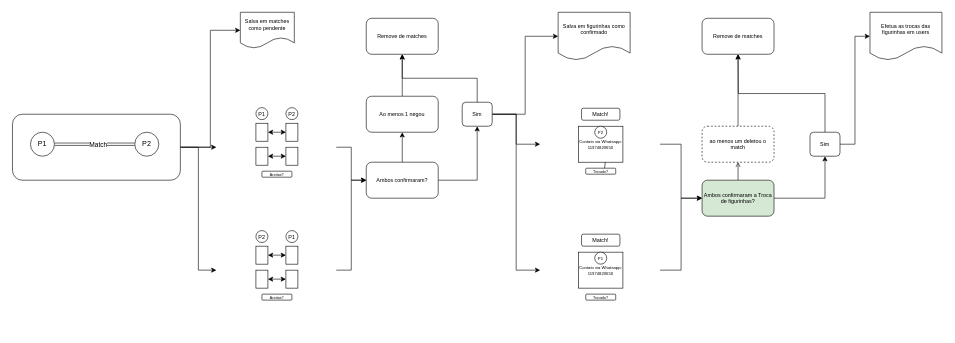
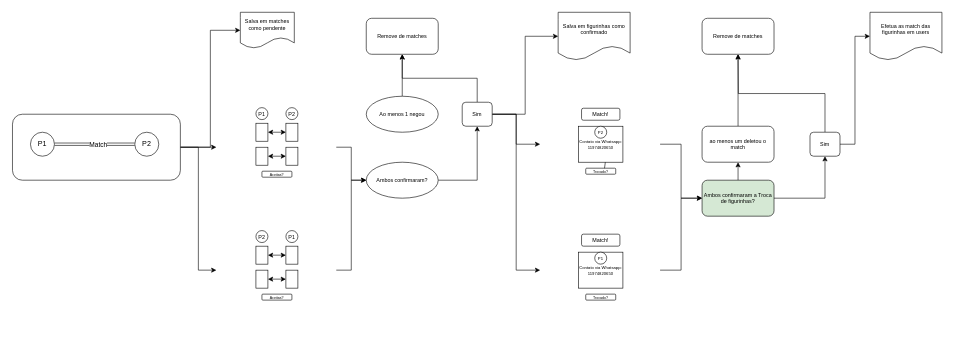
- <mxCell id="66" value="Efetua as trocas das figurinhas em users" style="shape=document;whiteSpace=wrap;html=1;boundedLbl=1;fontSize=9;" vertex="1" parent="1"><mxGeometry x="1450" y="20" width="120" height="80" as="geometry" /></mxCell>
+ <mxCell id="66" value="Efetua as match das figurinhas em users" style="shape=document;whiteSpace=wrap;html=1;boundedLbl=1;fontSize=9;" vertex="1" parent="1"><mxGeometry x="1450" y="20" width="120" height="80" as="geometry" /></mxCell>
- <mxCell id="39" value="Ao menos 1 negou" style="rounded=1;whiteSpace=wrap;html=1;fontSize=9;" vertex="1" parent="1"><mxGeometry x="610" y="160" width="120" height="60" as="geometry" /></mxCell>
+ <mxCell id="39" value="Ao menos 1 negou" style="ellipse;whiteSpace=wrap;html=1;fontSize=9;" vertex="1" parent="1"><mxGeometry x="610" y="160" width="120" height="60" as="geometry" /></mxCell>
- <mxCell id="33" style="edgeStyle=orthogonalEdgeStyle;rounded=0;orthogonalLoop=1;jettySize=auto;html=1;exitX=0.5;exitY=0;exitDx=0;exitDy=0;entryX=0.5;entryY=1;entryDx=0;entryDy=0;fontSize=9;" edge="1" parent="1" source="35" target="39"><mxGeometry relative="1" as="geometry" /></mxCell>
- <mxCell id="65" value="ao menos um deletou o match" style="rounded=1;whiteSpace=wrap;html=1;fontSize=9;dashed=1;" vertex="1" parent="1"><mxGeometry x="1170" y="210" width="120" height="60" as="geometry" /></mxCell>
+ <mxCell id="65" value="ao menos um deletou o match" style="rounded=1;whiteSpace=wrap;html=1;fontSize=9;" vertex="1" parent="1"><mxGeometry x="1170" y="210" width="120" height="60" as="geometry" /></mxCell>
- <mxCell id="60" style="edgeStyle=orthogonalEdgeStyle;rounded=0;orthogonalLoop=1;jettySize=auto;html=1;exitX=0.5;exitY=0;exitDx=0;exitDy=0;entryX=0.5;entryY=1;entryDx=0;entryDy=0;fontSize=9;endArrow=open;" edge="1" parent="1" source="62" target="65"><mxGeometry relative="1" as="geometry" /></mxCell>
+ <mxCell id="60" style="edgeStyle=orthogonalEdgeStyle;rounded=0;orthogonalLoop=1;jettySize=auto;html=1;exitX=0.5;exitY=0;exitDx=0;exitDy=0;entryX=0.5;entryY=1;entryDx=0;entryDy=0;fontSize=9;" edge="1" parent="1" source="62" target="65"><mxGeometry relative="1" as="geometry" /></mxCell>
- <mxCell id="35" value="Ambos confirmaram?" style="rounded=1;whiteSpace=wrap;html=1;fontSize=9;" vertex="1" parent="1"><mxGeometry x="610" y="270" width="120" height="60" as="geometry" /></mxCell>
+ <mxCell id="35" value="Ambos confirmaram?" style="ellipse;whiteSpace=wrap;html=1;fontSize=9;" vertex="1" parent="1"><mxGeometry x="610" y="270" width="120" height="60" as="geometry" /></mxCell>
